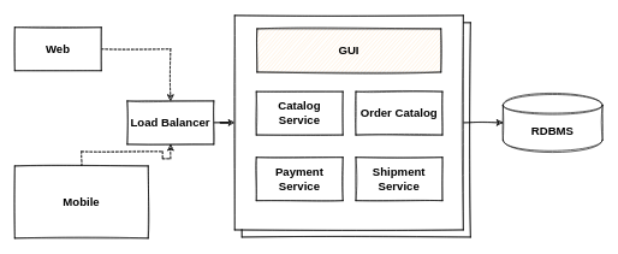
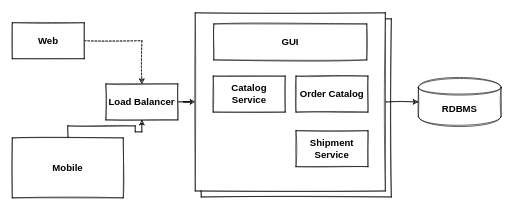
- <mxCell id="9" value="GUI" style="rounded=0;whiteSpace=wrap;html=1;fontFamily=Helvetica;fontSize=16;fontStyle=1;sketch=1;fillColor=#ffe6cc;" parent="1" vertex="1"><mxGeometry x="356" y="39" width="255" height="60" as="geometry" /></mxCell>
+ <mxCell id="9" value="GUI" style="rounded=0;whiteSpace=wrap;html=1;fontFamily=Helvetica;fontSize=16;fontStyle=1;sketch=1;" parent="1" vertex="1"><mxGeometry x="356" y="39" width="255" height="60" as="geometry" /></mxCell>
- <mxCell id="13" style="edgeStyle=orthogonalEdgeStyle;rounded=0;sketch=1;orthogonalLoop=1;jettySize=auto;html=1;fontSize=17;dashed=1;" edge="1" parent="1" source="14" target="6"><mxGeometry relative="1" as="geometry" /></mxCell>
+ <mxCell id="13" style="edgeStyle=orthogonalEdgeStyle;rounded=0;sketch=1;orthogonalLoop=1;jettySize=auto;html=1;fontSize=17;" edge="1" parent="1" source="14" target="6"><mxGeometry relative="1" as="geometry" /></mxCell>
- <mxCell id="11" value="Payment Service" style="rounded=0;whiteSpace=wrap;html=1;fontFamily=Helvetica;fontSize=16;fontStyle=1;sketch=1;" parent="1" vertex="1"><mxGeometry x="355" y="217" width="120" height="60" as="geometry" /></mxCell>
